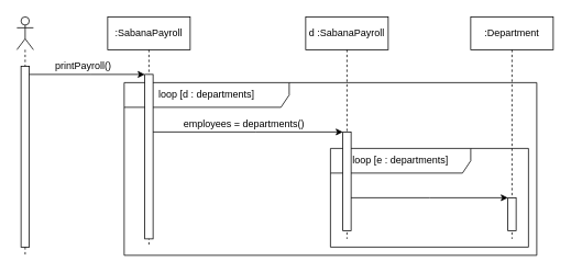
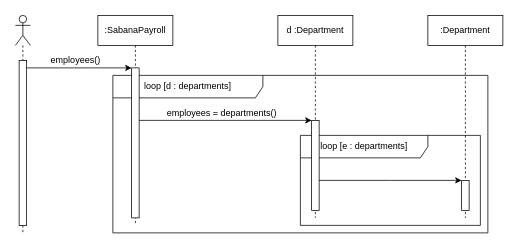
- <mxCell id="10" value="d :SabanaPayroll" style="shape=umlLifeline;perimeter=lifelinePerimeter;whiteSpace=wrap;html=1;container=1;collapsible=0;recursiveResize=0;outlineConnect=0;" parent="1" vertex="1"><mxGeometry x="370" y="20" width="100" height="270" as="geometry" /></mxCell>
+ <mxCell id="10" value="d :Department" style="shape=umlLifeline;perimeter=lifelinePerimeter;whiteSpace=wrap;html=1;container=1;collapsible=0;recursiveResize=0;outlineConnect=0;" parent="1" vertex="1"><mxGeometry x="370" y="20" width="100" height="270" as="geometry" /></mxCell>
- <mxCell id="9" value="printPayroll()" style="text;html=1;align=center;verticalAlign=middle;resizable=0;points=[];autosize=1;" parent="1" vertex="1"><mxGeometry x="60" y="70" width="80" height="20" as="geometry" /></mxCell>
+ <mxCell id="9" value="employees()" style="text;html=1;align=center;verticalAlign=middle;resizable=0;points=[];autosize=1;" parent="1" vertex="1"><mxGeometry x="60" y="70" width="80" height="20" as="geometry" /></mxCell>
